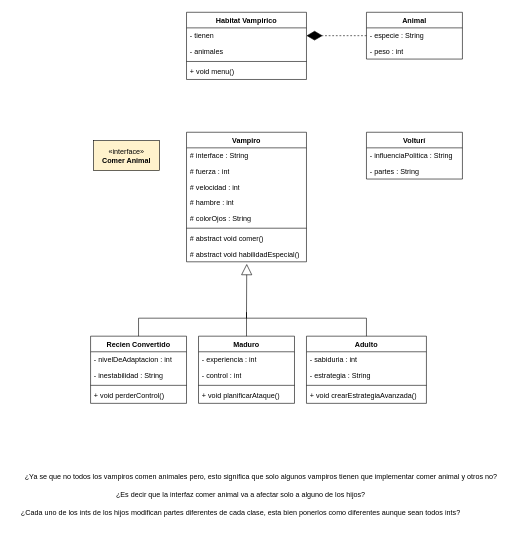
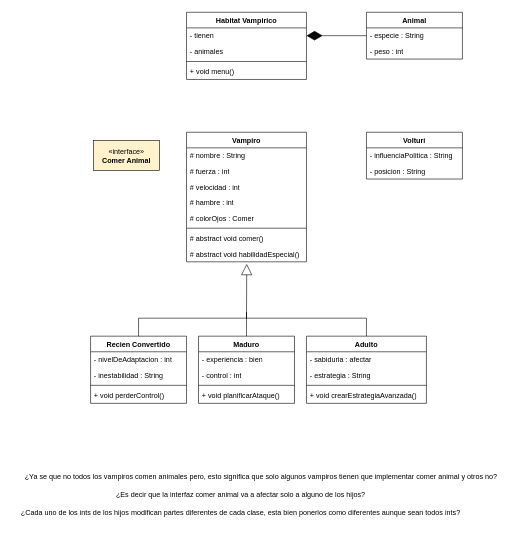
- <mxCell id="42" value="" style="endArrow=diamondThin;endFill=1;endSize=24;html=1;rounded=0;exitX=0;exitY=0.5;exitDx=0;exitDy=0;entryX=1;entryY=0.5;entryDx=0;entryDy=0;dashed=1;" parent="1" source="32" target="3" edge="1"><mxGeometry width="160" relative="1" as="geometry"><mxPoint x="550" y="88" as="sourcePoint" /><mxPoint x="710" y="88" as="targetPoint" /></mxGeometry></mxCell>
+ <mxCell id="42" value="" style="endArrow=diamondThin;endFill=1;endSize=24;html=1;rounded=0;exitX=0;exitY=0.5;exitDx=0;exitDy=0;entryX=1;entryY=0.5;entryDx=0;entryDy=0;" parent="1" source="32" target="3" edge="1"><mxGeometry width="160" relative="1" as="geometry"><mxPoint x="550" y="88" as="sourcePoint" /><mxPoint x="710" y="88" as="targetPoint" /></mxGeometry></mxCell>
- <mxCell id="8" value="# interface : String" style="text;strokeColor=none;fillColor=none;align=left;verticalAlign=top;spacingLeft=4;spacingRight=4;overflow=hidden;rotatable=0;points=[[0,0.5],[1,0.5]];portConstraint=eastwest;whiteSpace=wrap;html=1;" parent="7" vertex="1"><mxGeometry y="26" width="200" height="26" as="geometry" /></mxCell>
+ <mxCell id="8" value="# nombre : String" style="text;strokeColor=none;fillColor=none;align=left;verticalAlign=top;spacingLeft=4;spacingRight=4;overflow=hidden;rotatable=0;points=[[0,0.5],[1,0.5]];portConstraint=eastwest;whiteSpace=wrap;html=1;" parent="7" vertex="1"><mxGeometry y="26" width="200" height="26" as="geometry" /></mxCell>
- <mxCell id="36" value="- partes : String" style="text;strokeColor=none;fillColor=none;align=left;verticalAlign=top;spacingLeft=4;spacingRight=4;overflow=hidden;rotatable=0;points=[[0,0.5],[1,0.5]];portConstraint=eastwest;whiteSpace=wrap;html=1;" parent="34" vertex="1"><mxGeometry y="52" width="160" height="26" as="geometry" /></mxCell>
+ <mxCell id="36" value="- posicion : String" style="text;strokeColor=none;fillColor=none;align=left;verticalAlign=top;spacingLeft=4;spacingRight=4;overflow=hidden;rotatable=0;points=[[0,0.5],[1,0.5]];portConstraint=eastwest;whiteSpace=wrap;html=1;" parent="34" vertex="1"><mxGeometry y="52" width="160" height="26" as="geometry" /></mxCell>
- <mxCell id="12" value="# colorOjos : String" style="text;strokeColor=none;fillColor=none;align=left;verticalAlign=top;spacingLeft=4;spacingRight=4;overflow=hidden;rotatable=0;points=[[0,0.5],[1,0.5]];portConstraint=eastwest;whiteSpace=wrap;html=1;" parent="7" vertex="1"><mxGeometry y="130" width="200" height="26" as="geometry" /></mxCell>
+ <mxCell id="12" value="# colorOjos : Comer" style="text;strokeColor=none;fillColor=none;align=left;verticalAlign=top;spacingLeft=4;spacingRight=4;overflow=hidden;rotatable=0;points=[[0,0.5],[1,0.5]];portConstraint=eastwest;whiteSpace=wrap;html=1;" parent="7" vertex="1"><mxGeometry y="130" width="200" height="26" as="geometry" /></mxCell>
- <mxCell id="22" value="- experiencia : int" style="text;strokeColor=none;fillColor=none;align=left;verticalAlign=top;spacingLeft=4;spacingRight=4;overflow=hidden;rotatable=0;points=[[0,0.5],[1,0.5]];portConstraint=eastwest;whiteSpace=wrap;html=1;" parent="21" vertex="1"><mxGeometry y="26" width="160" height="26" as="geometry" /></mxCell>
+ <mxCell id="22" value="- experiencia : bien" style="text;strokeColor=none;fillColor=none;align=left;verticalAlign=top;spacingLeft=4;spacingRight=4;overflow=hidden;rotatable=0;points=[[0,0.5],[1,0.5]];portConstraint=eastwest;whiteSpace=wrap;html=1;" parent="21" vertex="1"><mxGeometry y="26" width="160" height="26" as="geometry" /></mxCell>
- <mxCell id="27" value="- sabiduria : int" style="text;strokeColor=none;fillColor=none;align=left;verticalAlign=top;spacingLeft=4;spacingRight=4;overflow=hidden;rotatable=0;points=[[0,0.5],[1,0.5]];portConstraint=eastwest;whiteSpace=wrap;html=1;" parent="26" vertex="1"><mxGeometry y="26" width="200" height="26" as="geometry" /></mxCell>
+ <mxCell id="27" value="- sabiduria : afectar" style="text;strokeColor=none;fillColor=none;align=left;verticalAlign=top;spacingLeft=4;spacingRight=4;overflow=hidden;rotatable=0;points=[[0,0.5],[1,0.5]];portConstraint=eastwest;whiteSpace=wrap;html=1;" parent="26" vertex="1"><mxGeometry y="26" width="200" height="26" as="geometry" /></mxCell>
